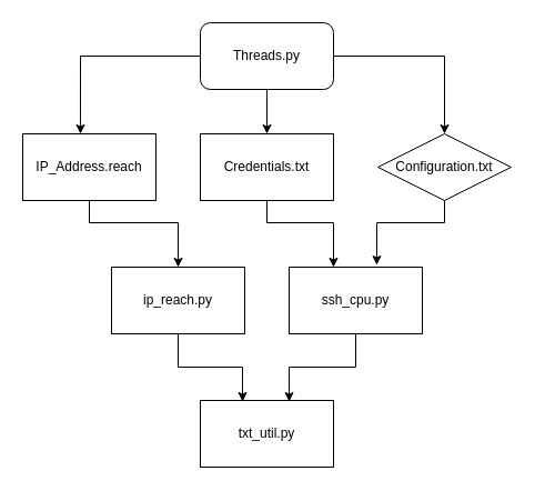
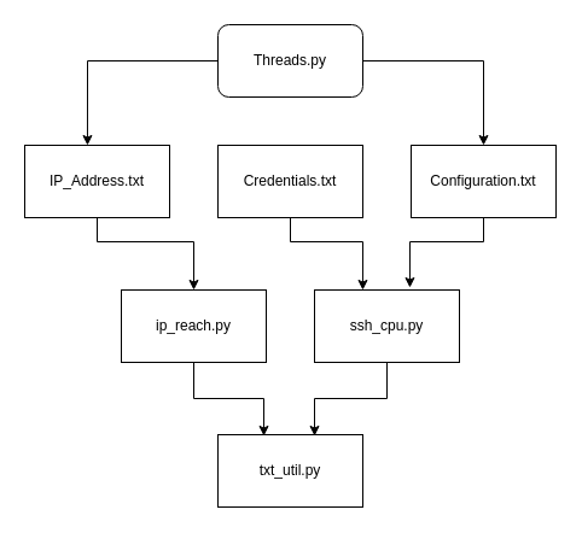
- <mxCell id="8" style="edgeStyle=orthogonalEdgeStyle;rounded=0;orthogonalLoop=1;jettySize=auto;html=1;exitX=0.5;exitY=1;exitDx=0;exitDy=0;entryX=0.5;entryY=0;entryDx=0;entryDy=0;" edge="1" parent="1" source="10" target="5"><mxGeometry relative="1" as="geometry" /></mxCell>
- <mxCell id="3" value="IP_Address.reach" style="rounded=0;whiteSpace=wrap;html=1;" vertex="1" parent="1"><mxGeometry x="20" y="120" width="120" height="60" as="geometry" /></mxCell>
+ <mxCell id="3" value="IP_Address.txt" style="rounded=0;whiteSpace=wrap;html=1;" vertex="1" parent="1"><mxGeometry x="20" y="120" width="120" height="60" as="geometry" /></mxCell>
- <mxCell id="4" value="Configuration.txt" style="rhombus;whiteSpace=wrap;html=1;" vertex="1" parent="1"><mxGeometry x="340" y="120" width="120" height="60" as="geometry" /></mxCell>
+ <mxCell id="4" value="Configuration.txt" style="rounded=0;whiteSpace=wrap;html=1;" vertex="1" parent="1"><mxGeometry x="340" y="120" width="120" height="60" as="geometry" /></mxCell>
